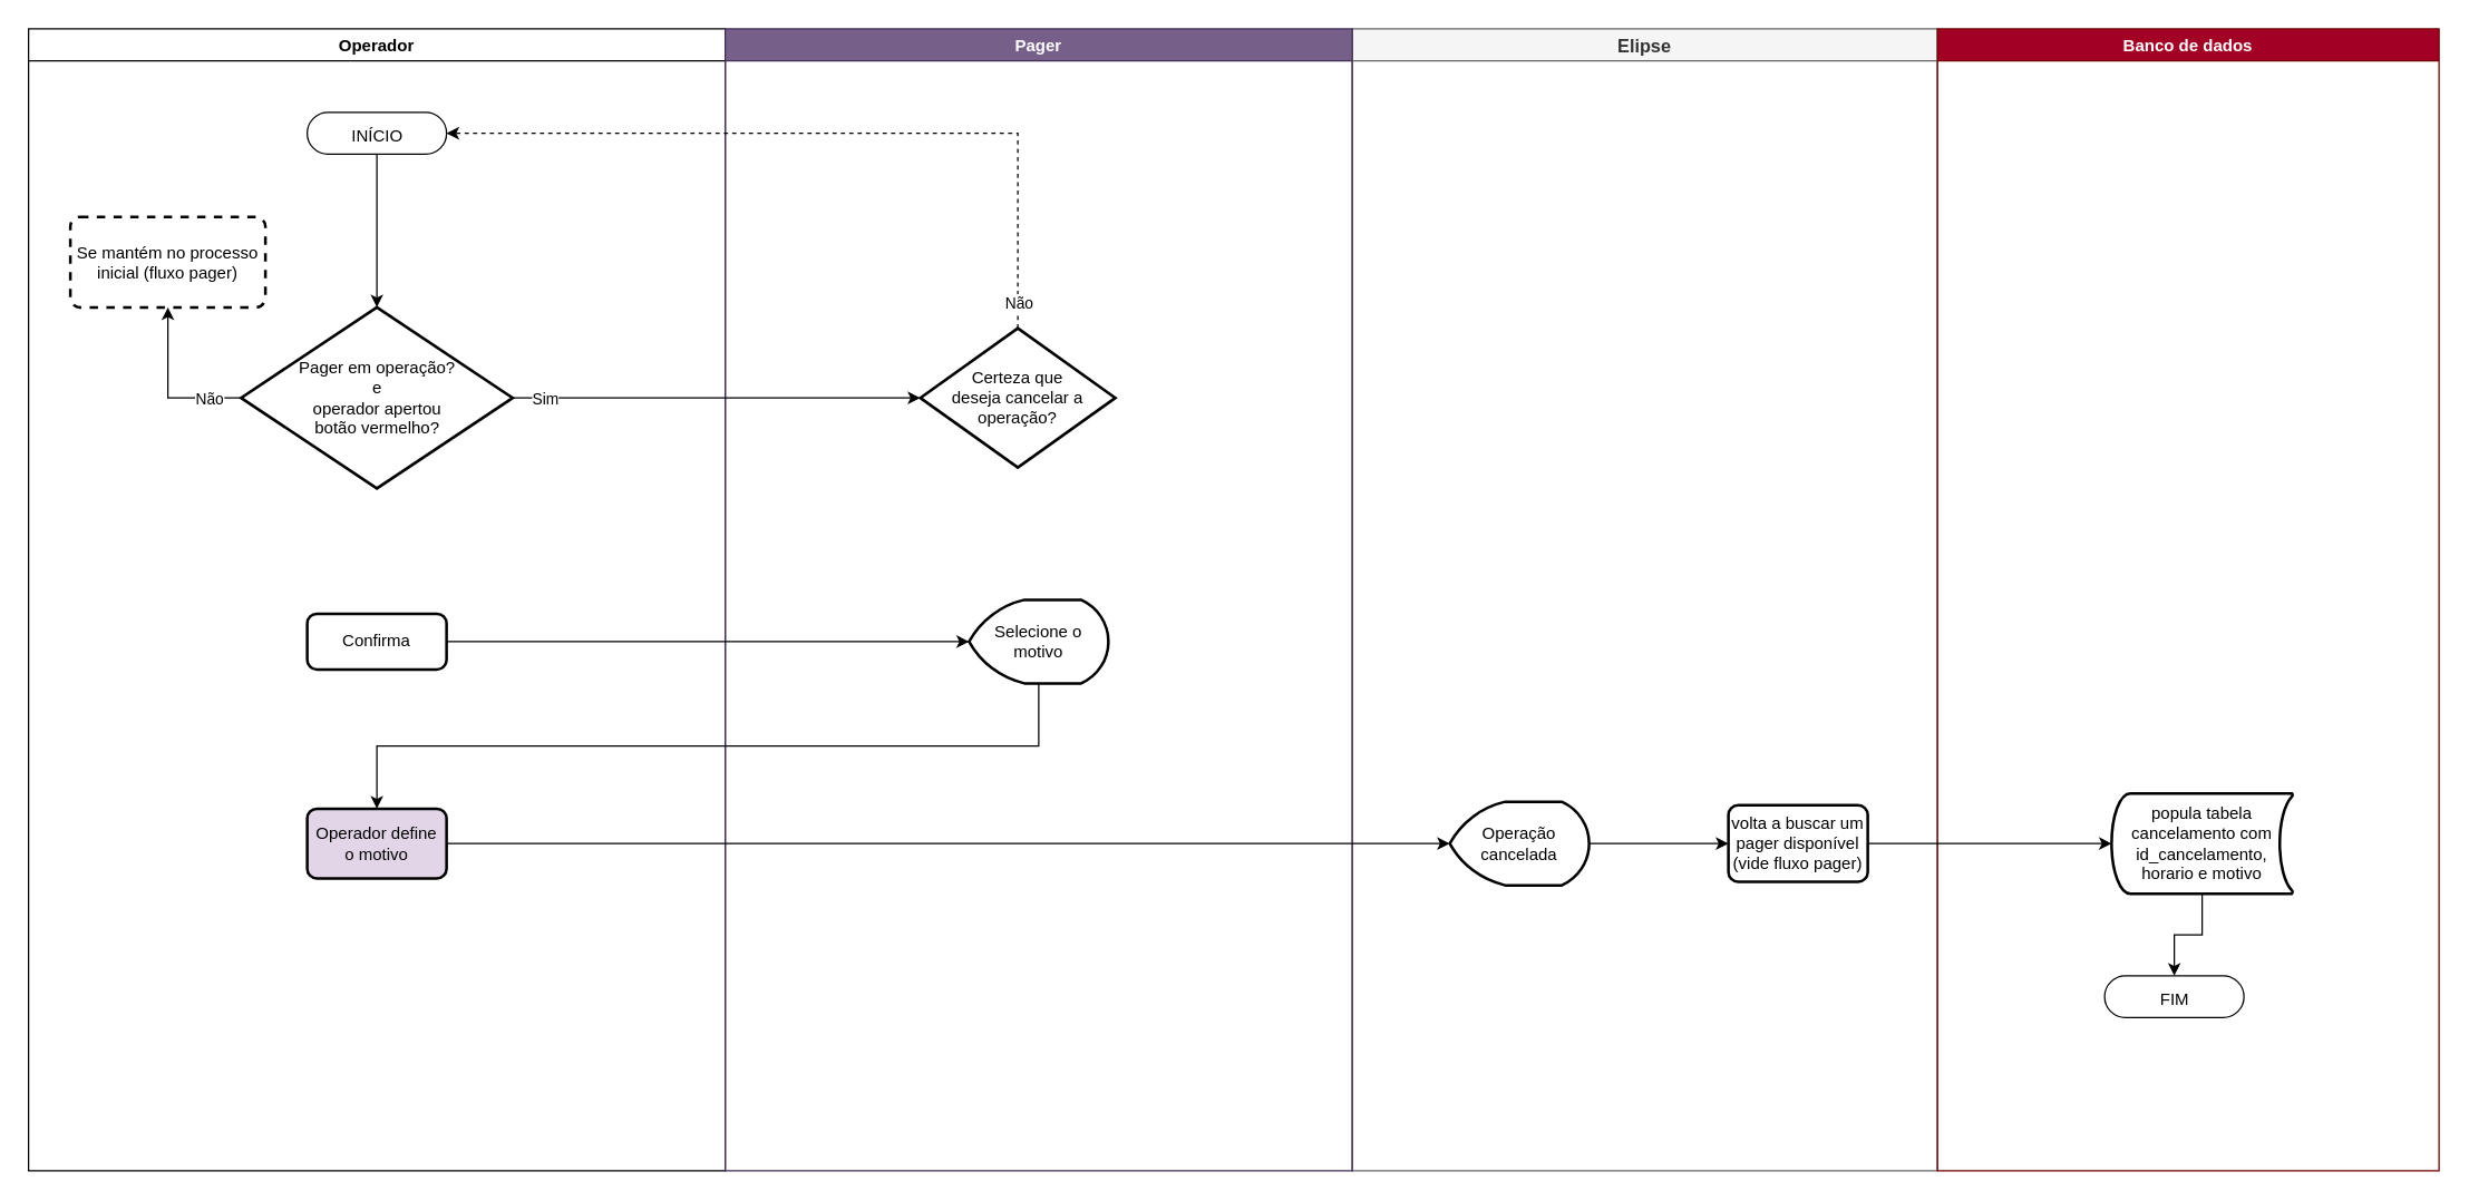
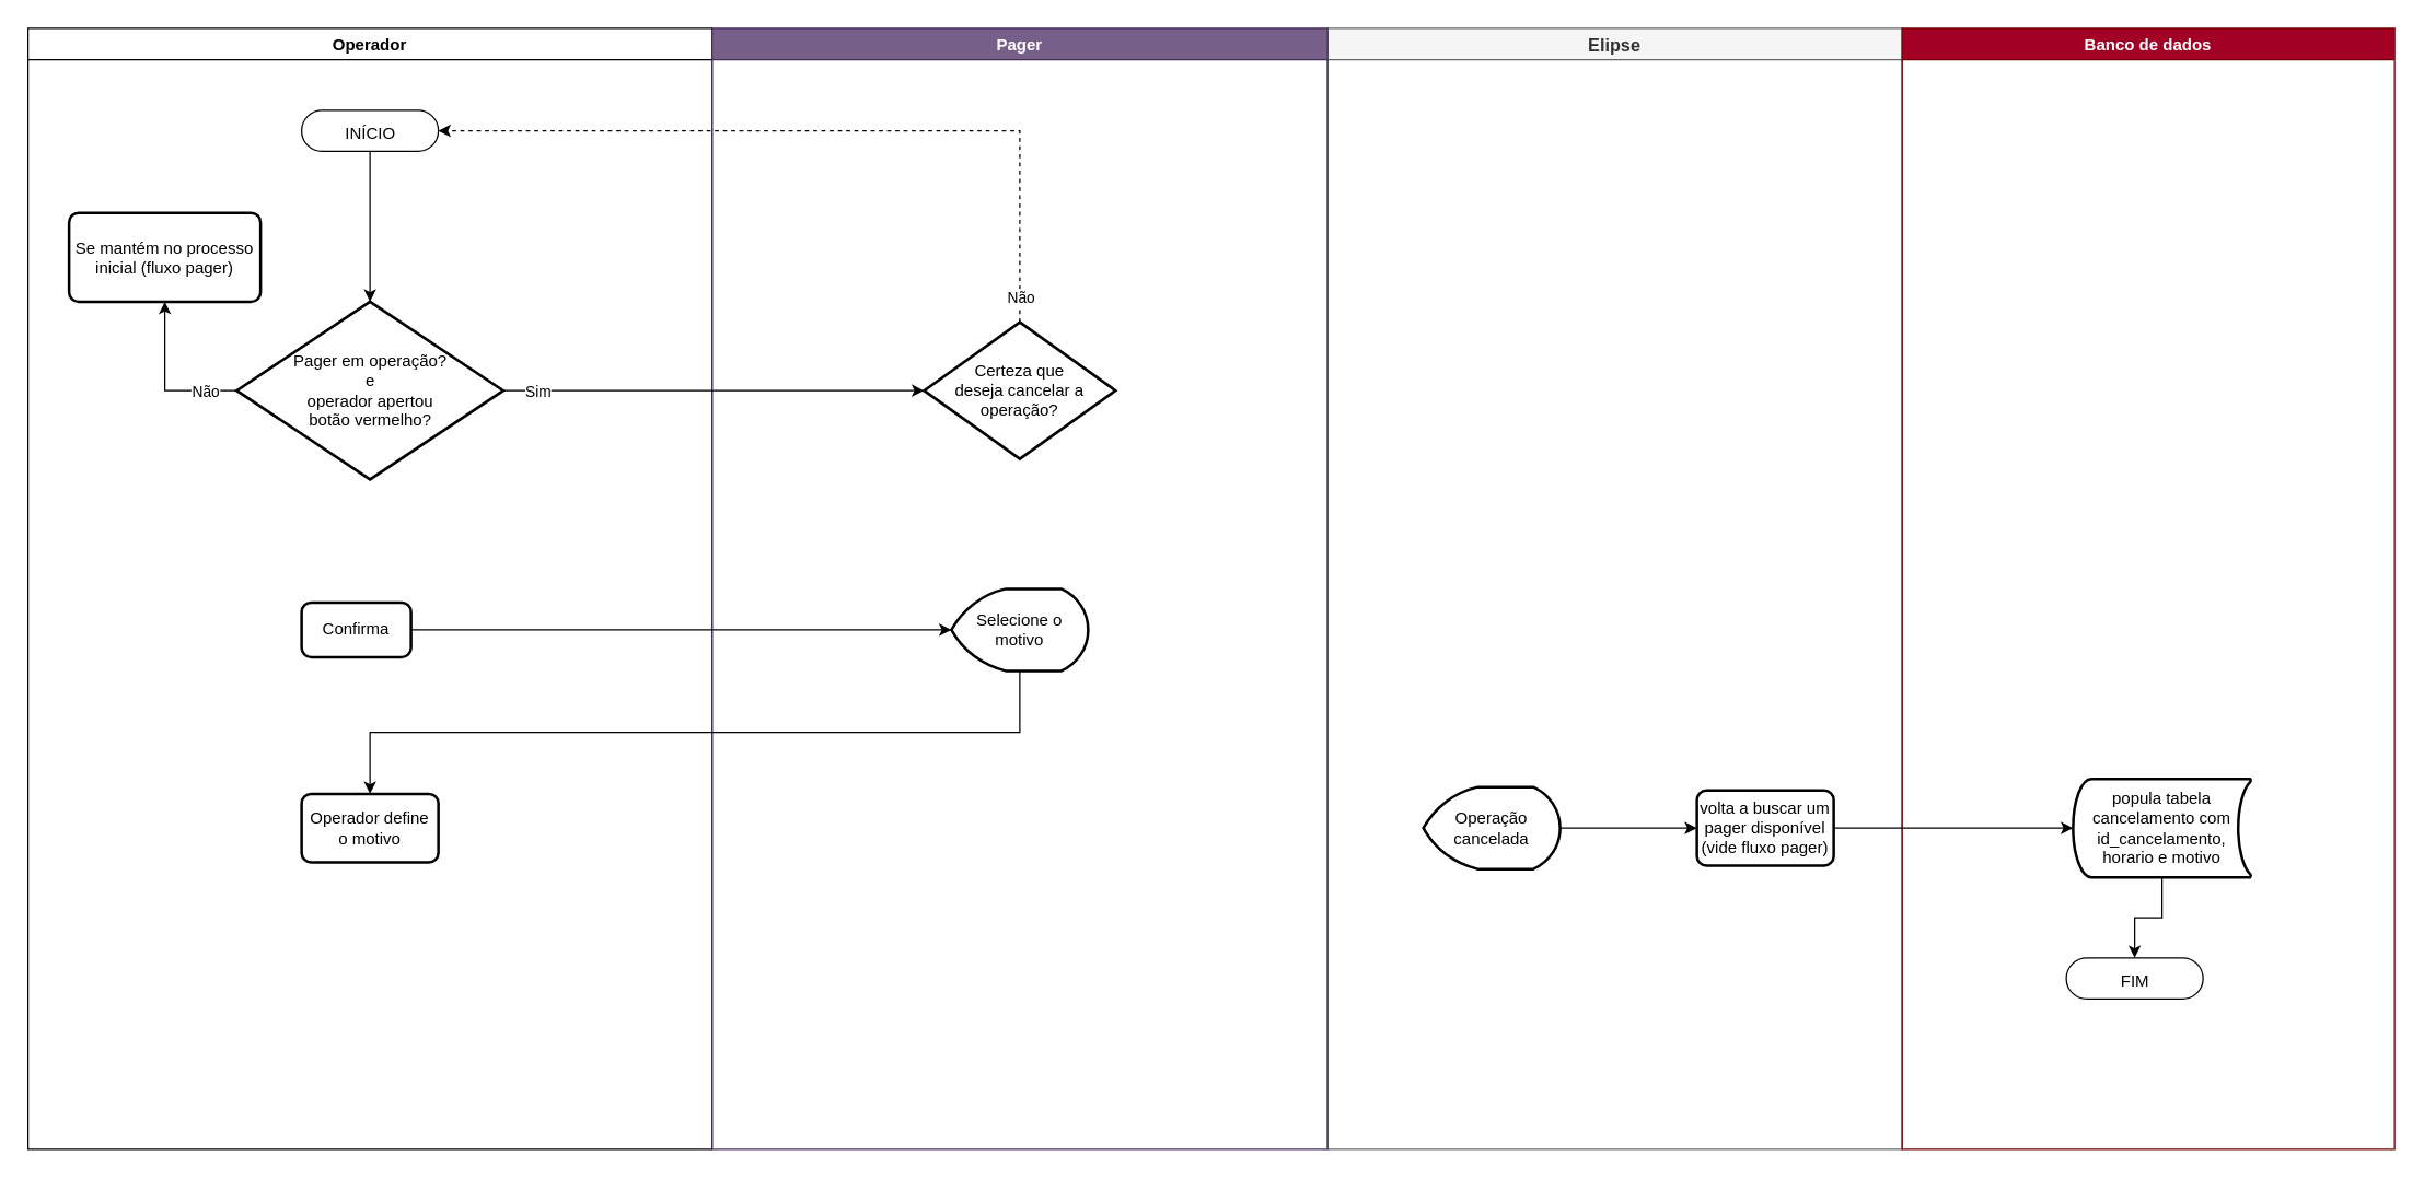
- <mxCell id="12" value="Se mantém no processo inicial (fluxo pager)" style="rounded=1;whiteSpace=wrap;html=1;absoluteArcSize=1;arcSize=14;strokeWidth=2;dashed=1;" parent="6" vertex="1"><mxGeometry x="30" y="135" width="140" height="65" as="geometry" /></mxCell>
+ <mxCell id="12" value="Se mantém no processo inicial (fluxo pager)" style="rounded=1;whiteSpace=wrap;html=1;absoluteArcSize=1;arcSize=14;strokeWidth=2;" parent="6" vertex="1"><mxGeometry x="30" y="135" width="140" height="65" as="geometry" /></mxCell>
- <mxCell id="17" value="Certeza que&lt;br&gt;deseja cancelar a operação?" style="strokeWidth=2;html=1;shape=mxgraph.flowchart.decision;whiteSpace=wrap;" vertex="1" parent="15"><mxGeometry x="140" y="215" width="140" height="100" as="geometry" /></mxCell>
+ <mxCell id="17" value="Certeza que&lt;br&gt;deseja cancelar a operação?" style="strokeWidth=2;html=1;shape=mxgraph.flowchart.decision;whiteSpace=wrap;" vertex="1" parent="15"><mxGeometry x="155" y="215" width="140" height="100" as="geometry" /></mxCell>
- <mxCell id="13" value="Confirma" style="rounded=1;whiteSpace=wrap;html=1;absoluteArcSize=1;arcSize=14;strokeWidth=2;" parent="6" vertex="1"><mxGeometry x="200" y="420" width="100" height="40" as="geometry" /></mxCell>
+ <mxCell id="13" value="Confirma" style="rounded=1;whiteSpace=wrap;html=1;absoluteArcSize=1;arcSize=14;strokeWidth=2;" parent="6" vertex="1"><mxGeometry x="200" y="420" width="80" height="40" as="geometry" /></mxCell>
- <mxCell id="14" value="Operador define&lt;br&gt;o motivo" style="rounded=1;whiteSpace=wrap;html=1;absoluteArcSize=1;arcSize=14;strokeWidth=2;fillColor=#e1d5e7;" parent="6" vertex="1"><mxGeometry x="200" y="560" width="100" height="50" as="geometry" /></mxCell>
+ <mxCell id="14" value="Operador define&lt;br&gt;o motivo" style="rounded=1;whiteSpace=wrap;html=1;absoluteArcSize=1;arcSize=14;strokeWidth=2;" parent="6" vertex="1"><mxGeometry x="200" y="560" width="100" height="50" as="geometry" /></mxCell>
- <mxCell id="26" style="edgeStyle=orthogonalEdgeStyle;rounded=0;orthogonalLoop=1;jettySize=auto;html=1;exitX=1;exitY=0.5;exitDx=0;exitDy=0;entryX=0;entryY=0.5;entryDx=0;entryDy=0;entryPerimeter=0;" parent="1" source="14" target="4" edge="1"><mxGeometry relative="1" as="geometry" /></mxCell>
